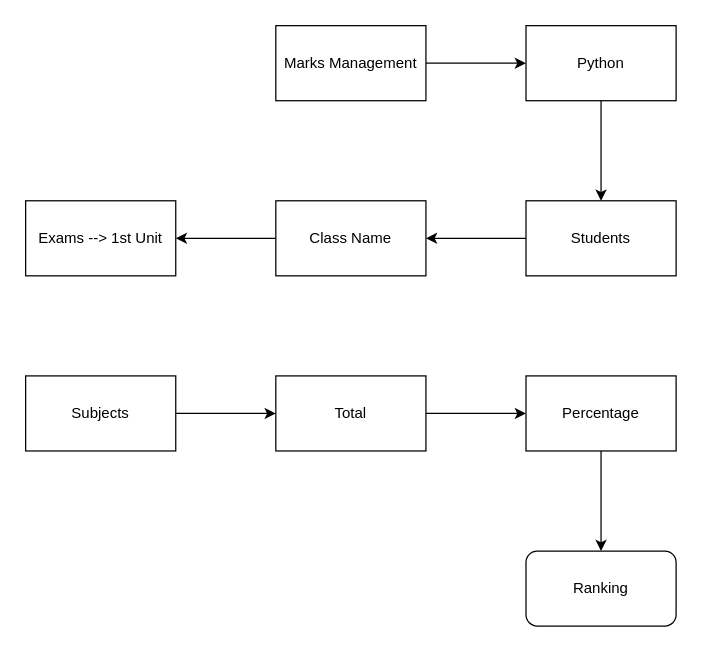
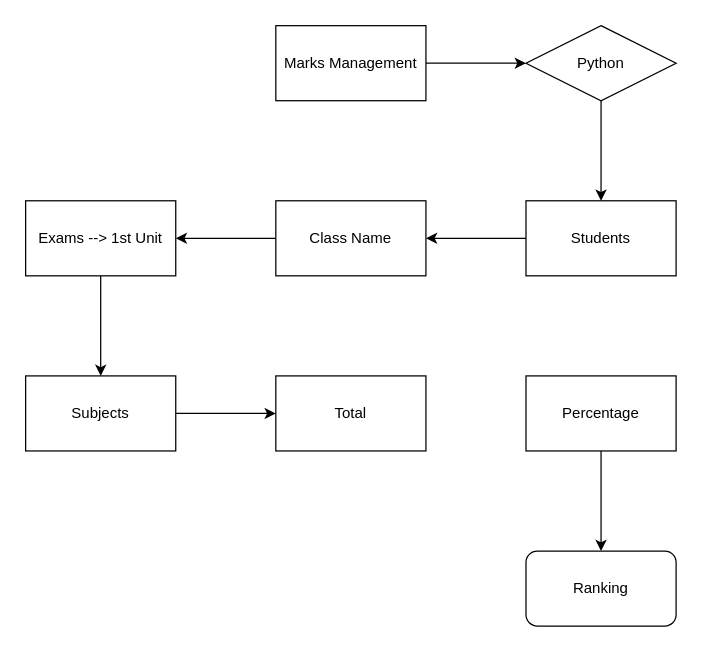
- <mxCell id="5" value="Python" style="whiteSpace=wrap;html=1;rounded=0;" vertex="1" parent="1"><mxGeometry x="420" y="20" width="120" height="60" as="geometry" /></mxCell>
+ <mxCell id="5" value="Python" style="rhombus;whiteSpace=wrap;html=1;" vertex="1" parent="1"><mxGeometry x="420" y="20" width="120" height="60" as="geometry" /></mxCell>
+ <mxCell id="10" value="" style="edgeStyle=orthogonalEdgeStyle;rounded=0;orthogonalLoop=1;jettySize=auto;html=1;" edge="1" parent="1" source="11" target="13"><mxGeometry relative="1" as="geometry" /></mxCell>
- <mxCell id="14" value="" style="edgeStyle=orthogonalEdgeStyle;rounded=0;orthogonalLoop=1;jettySize=auto;html=1;" edge="1" parent="1" source="15" target="17"><mxGeometry relative="1" as="geometry" /></mxCell>
